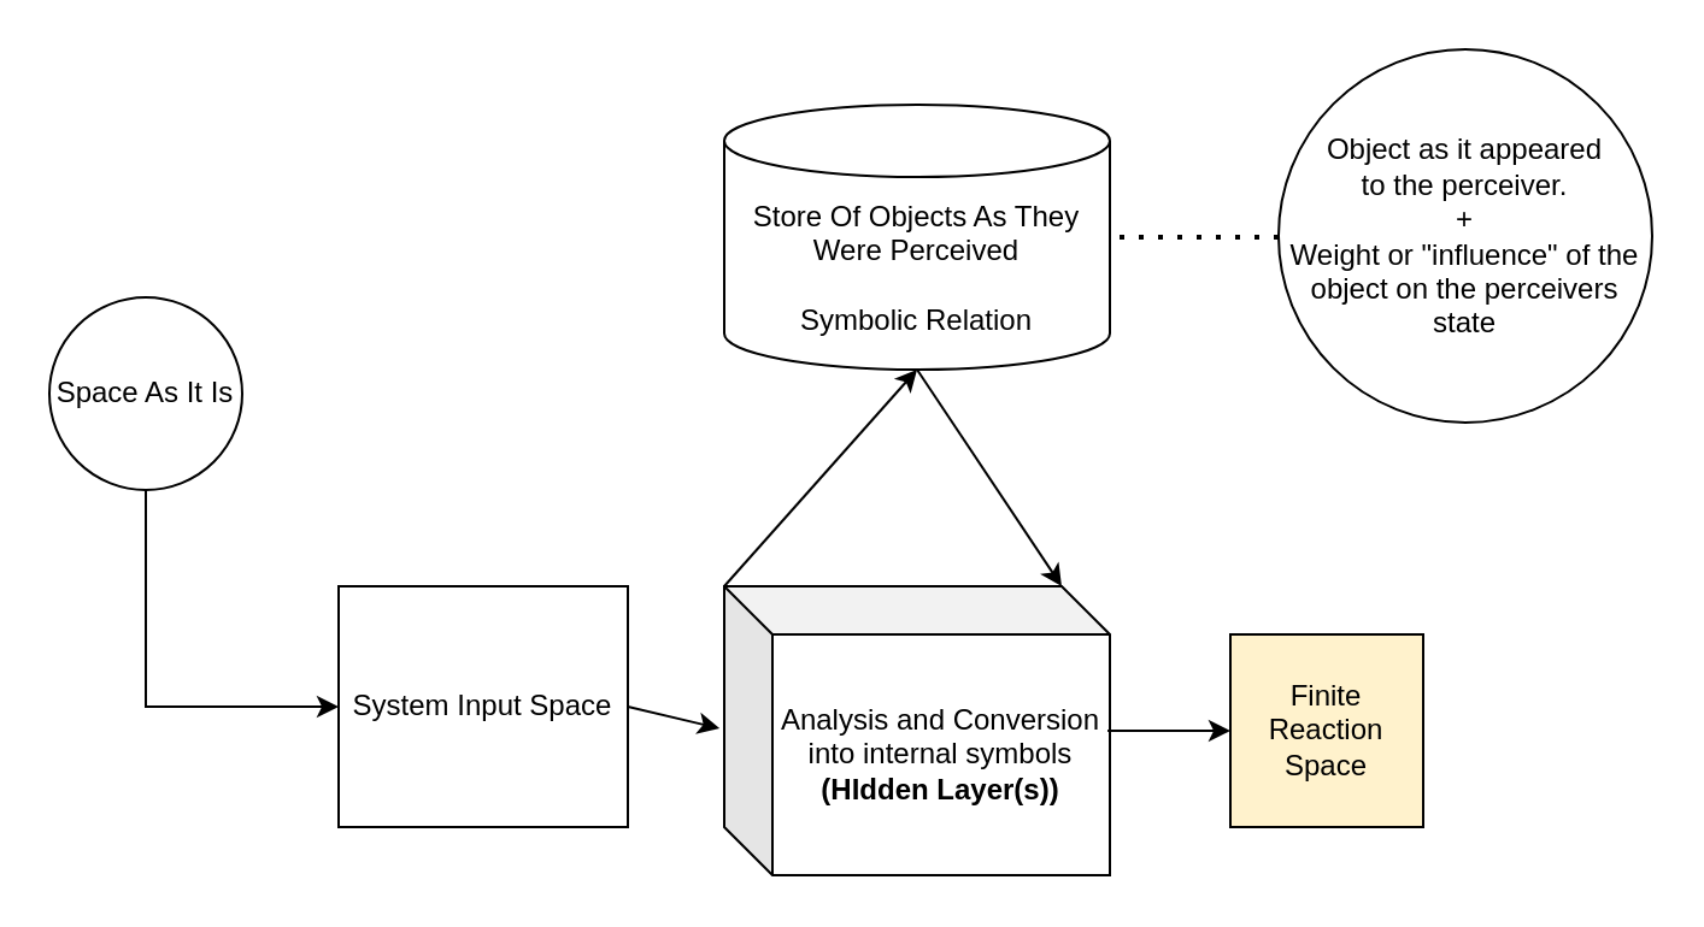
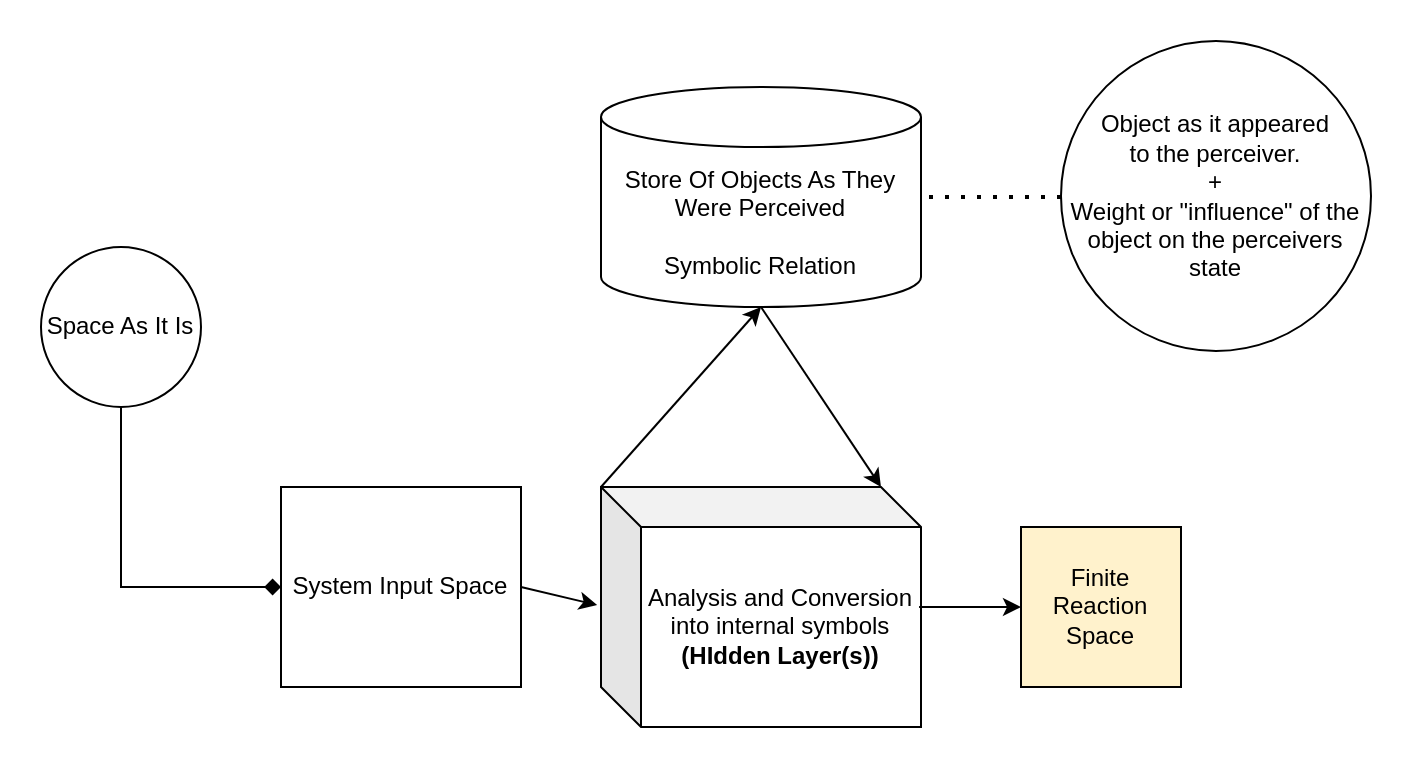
- <mxCell id="7" style="edgeStyle=orthogonalEdgeStyle;rounded=0;orthogonalLoop=1;jettySize=auto;html=1;exitX=0.5;exitY=1;exitDx=0;exitDy=0;entryX=0;entryY=0.5;entryDx=0;entryDy=0;" edge="1" parent="1" source="8" target="2"><mxGeometry relative="1" as="geometry" /></mxCell>
+ <mxCell id="7" style="edgeStyle=orthogonalEdgeStyle;rounded=0;orthogonalLoop=1;jettySize=auto;html=1;exitX=0.5;exitY=1;exitDx=0;exitDy=0;entryX=0;entryY=0.5;entryDx=0;entryDy=0;endArrow=diamond;" edge="1" parent="1" source="8" target="2"><mxGeometry relative="1" as="geometry" /></mxCell>
